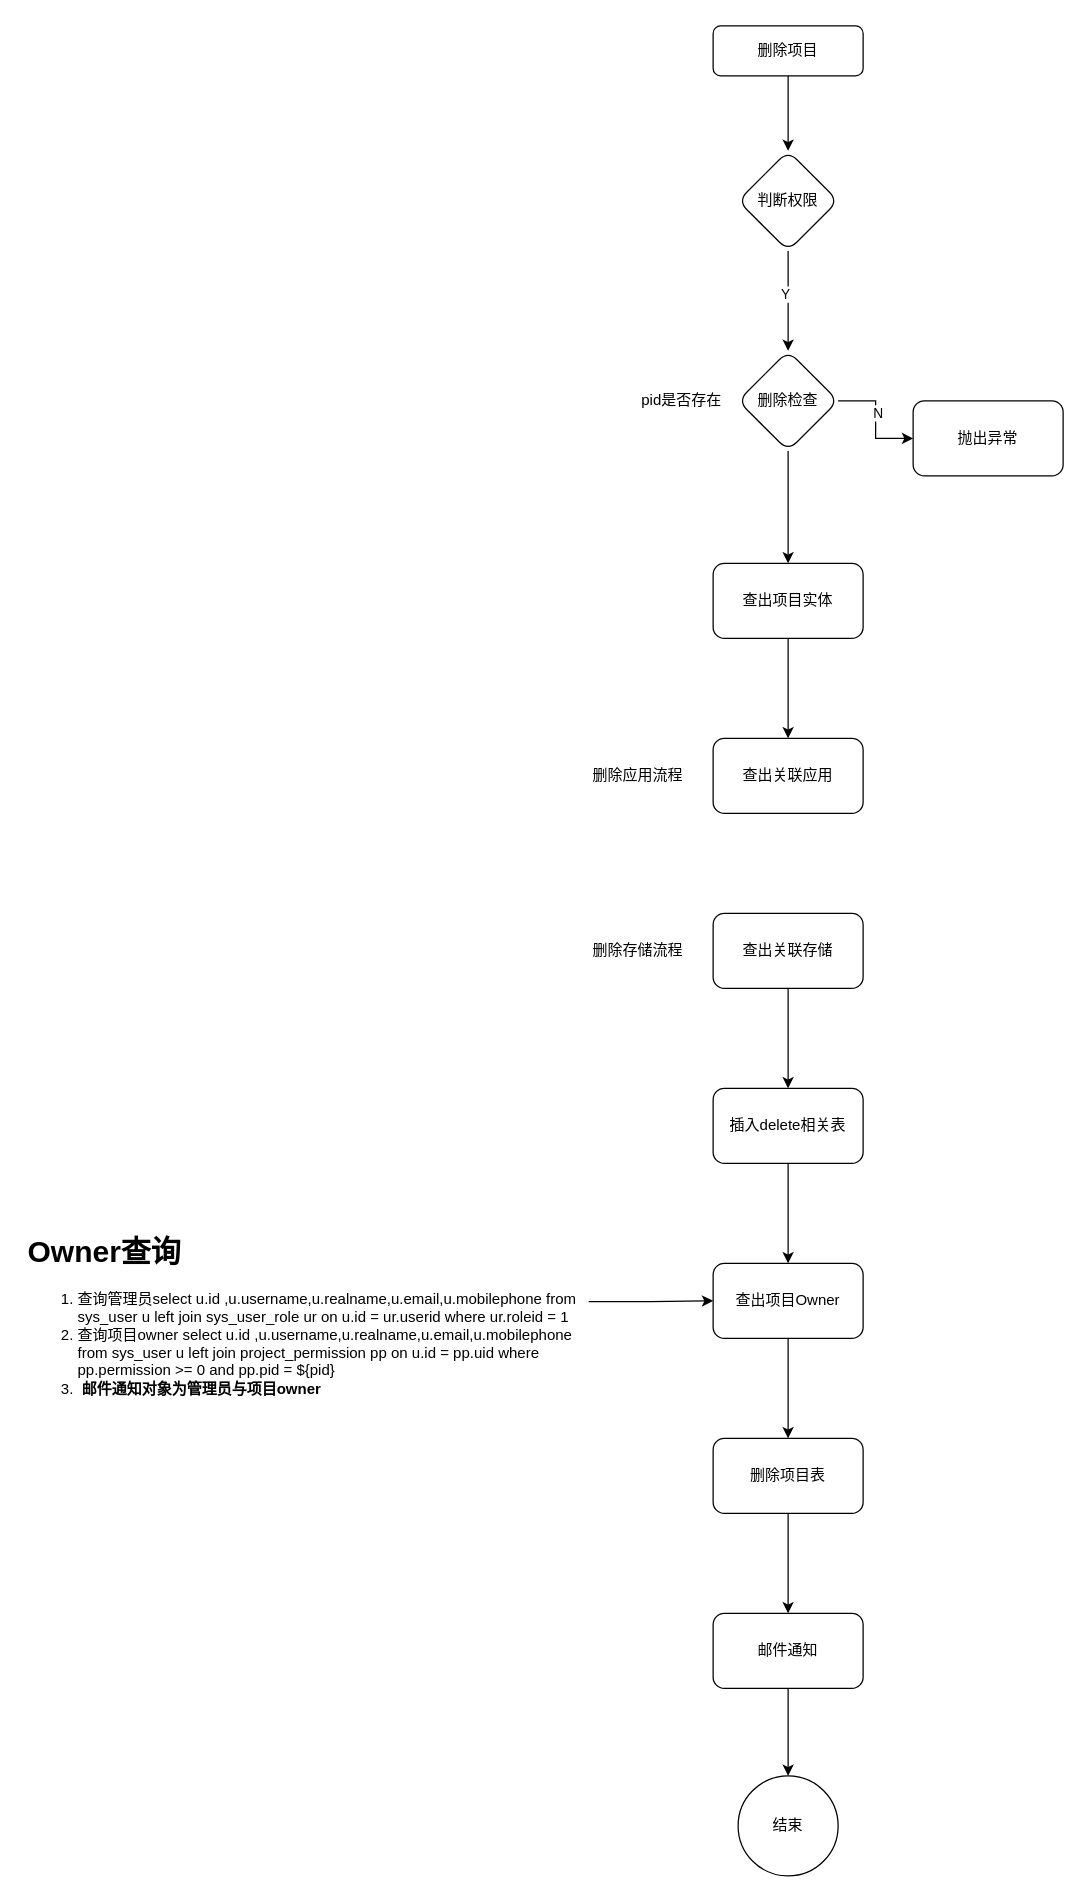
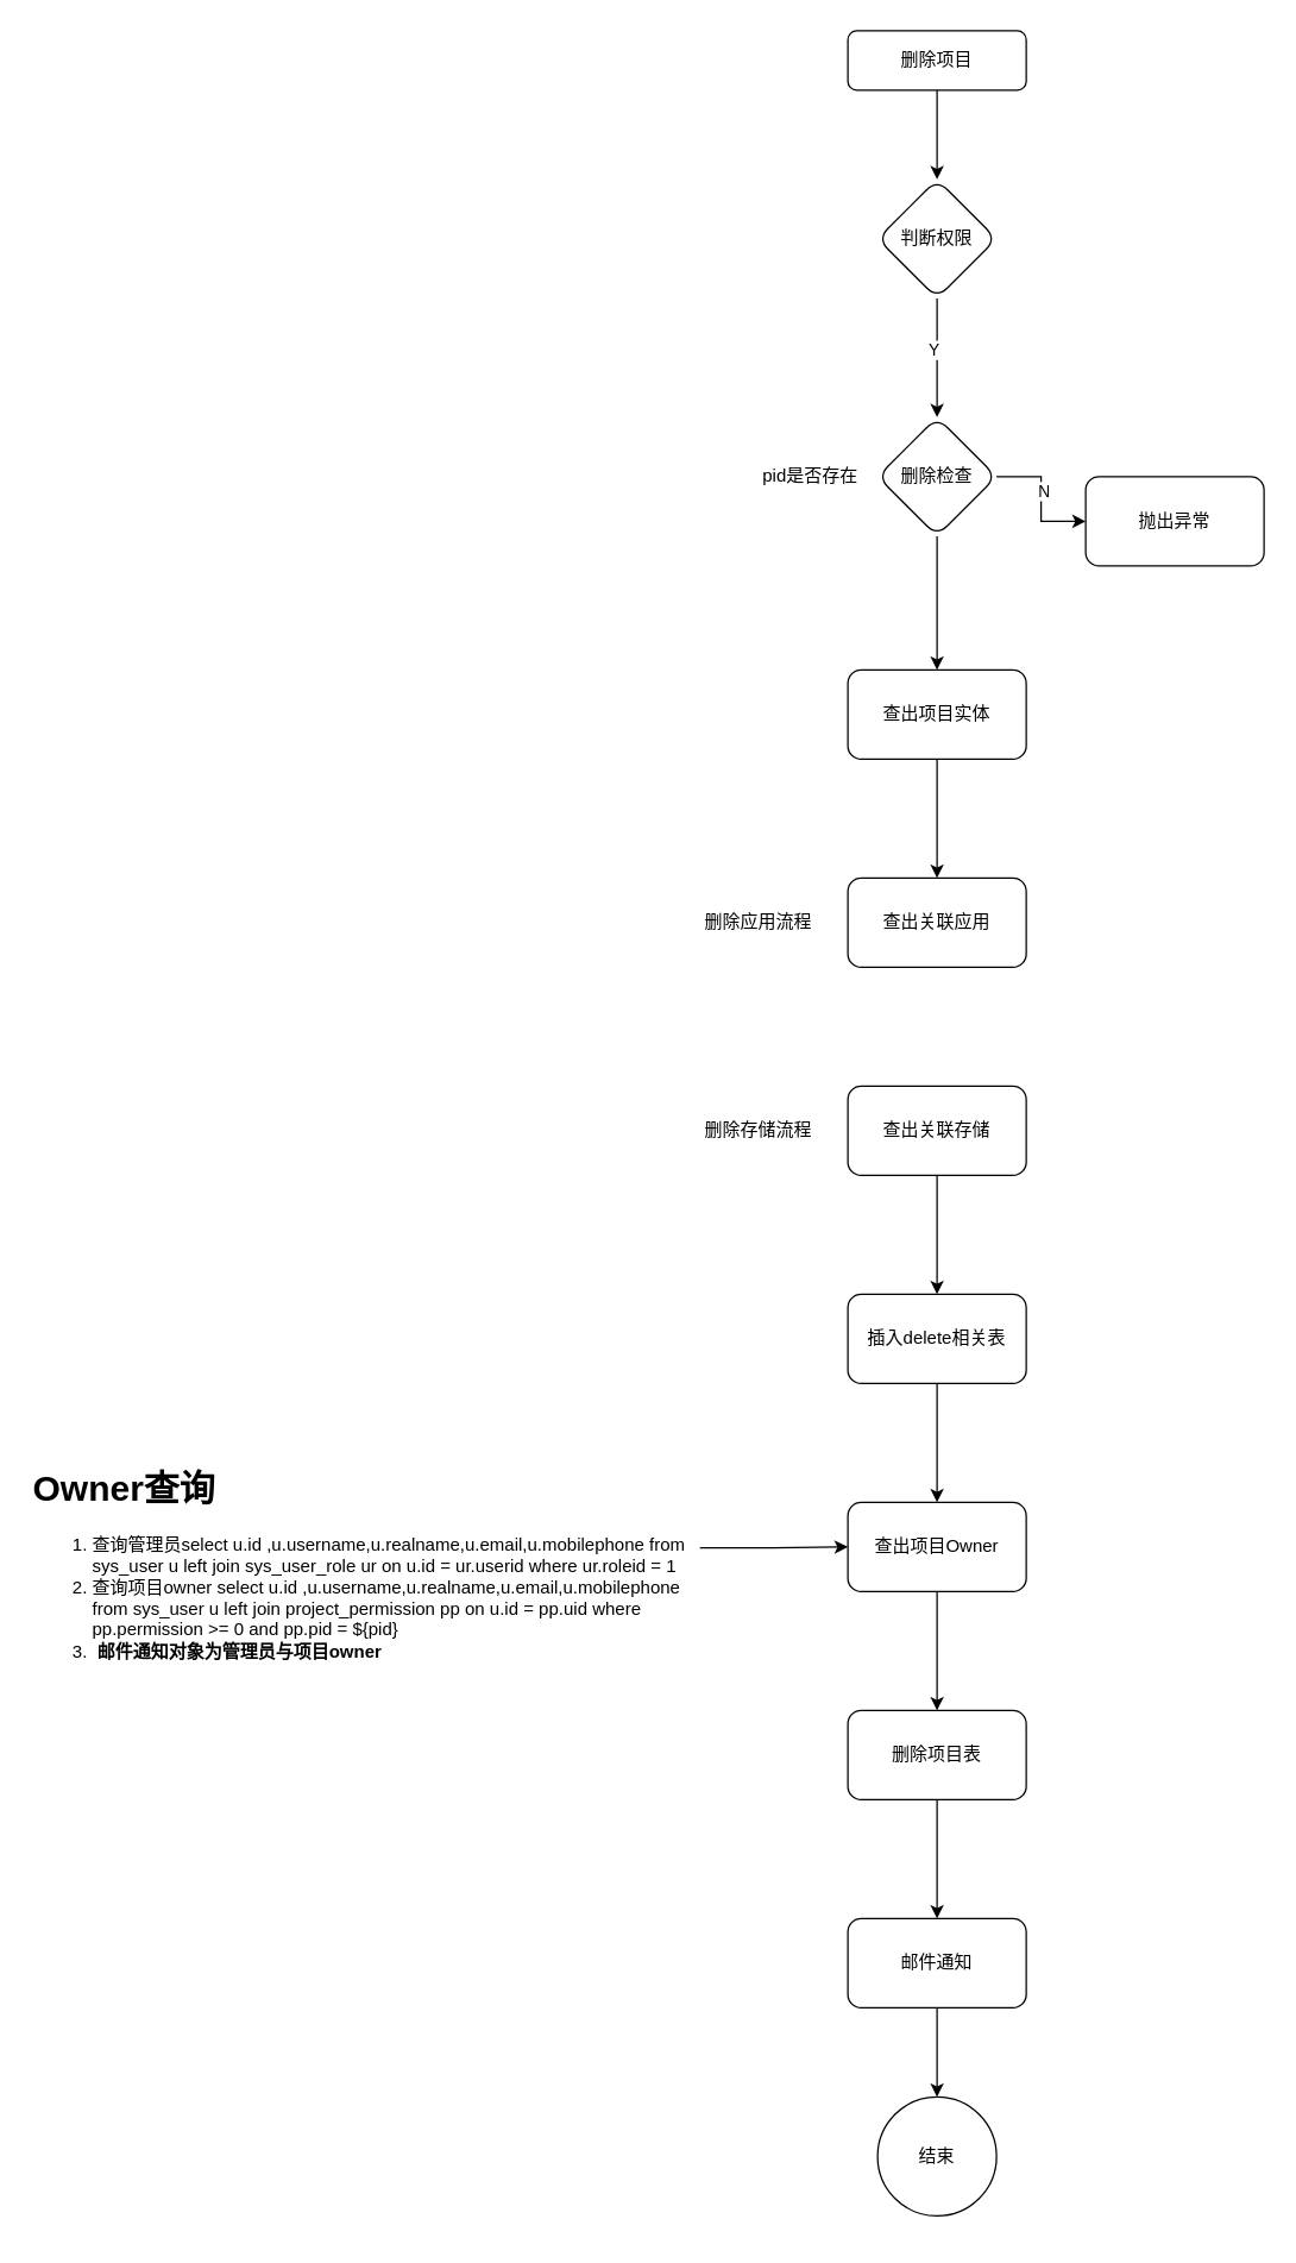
- <mxCell id="30" value="结束" style="ellipse;whiteSpace=wrap;html=1;rounded=1;glass=0;strokeWidth=1;shadow=0;" vertex="1" parent="1"><mxGeometry x="590" y="1420" width="80" height="80" as="geometry" /></mxCell>
+ <mxCell id="30" value="结束" style="ellipse;whiteSpace=wrap;html=1;rounded=1;glass=0;strokeWidth=1;shadow=0;" vertex="1" parent="1"><mxGeometry x="590" y="1410" width="80" height="80" as="geometry" /></mxCell>
